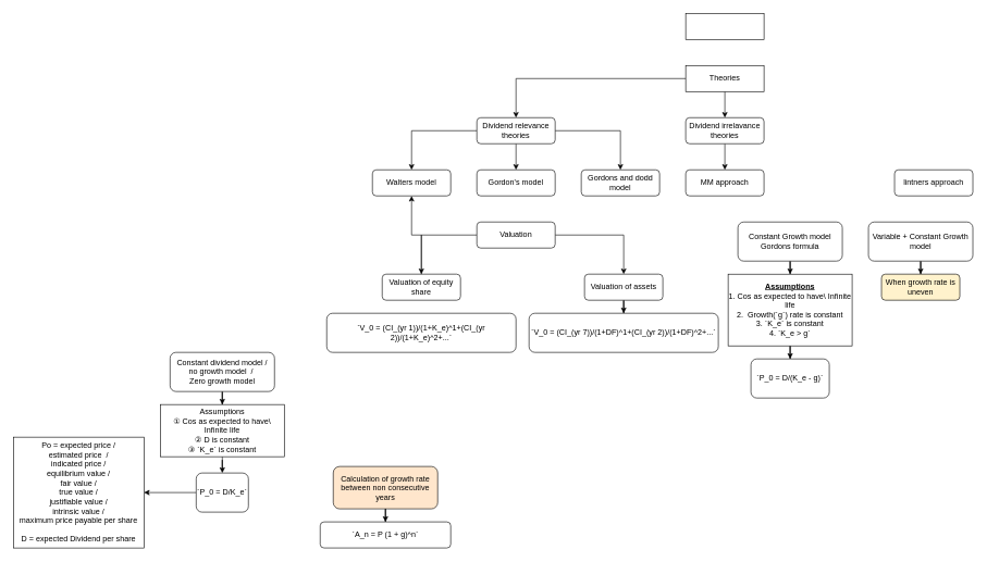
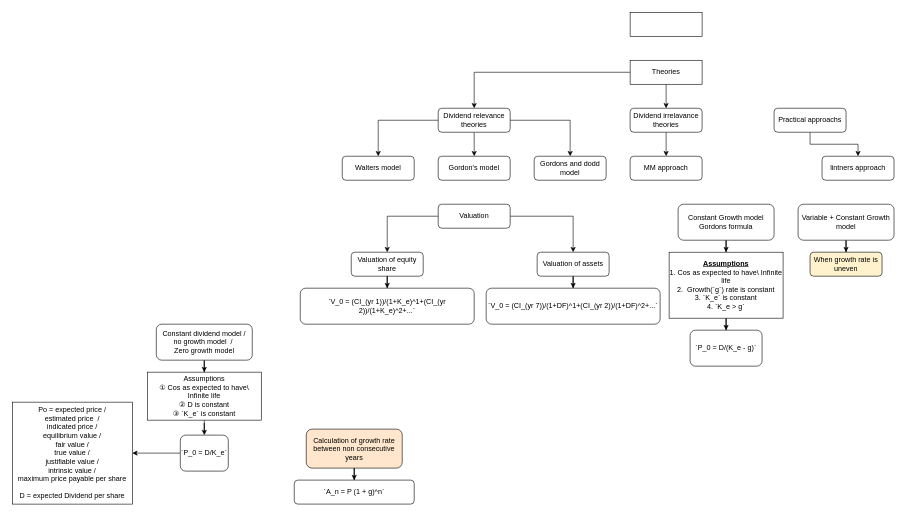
+ <mxCell id="12" value="Practical approachs" style="rounded=1;whiteSpace=wrap;html=1;" vertex="1" parent="1"><mxGeometry x="1290" y="180" width="120" height="40" as="geometry" /></mxCell>
+ <mxCell id="11" style="edgeStyle=orthogonalEdgeStyle;rounded=0;orthogonalLoop=1;jettySize=auto;html=1;" edge="1" parent="1" source="12" target="17"><mxGeometry relative="1" as="geometry" /></mxCell>
- <mxCell id="26" style="edgeStyle=orthogonalEdgeStyle;rounded=0;orthogonalLoop=1;jettySize=auto;html=1;" edge="1" source="25" target="15" parent="1"><mxGeometry relative="1" as="geometry" /></mxCell>
+ <mxCell id="26" style="edgeStyle=orthogonalEdgeStyle;rounded=0;orthogonalLoop=1;jettySize=auto;html=1;" edge="1" source="25" target="27" parent="1"><mxGeometry relative="1" as="geometry" /></mxCell>
